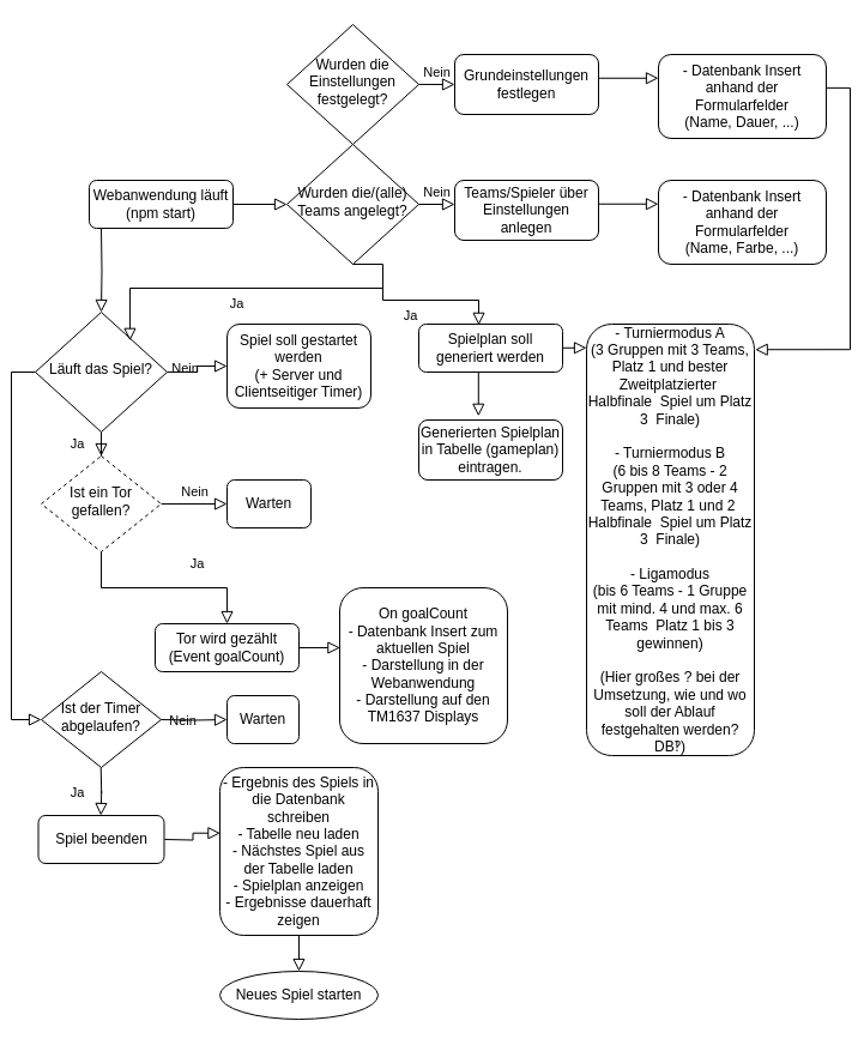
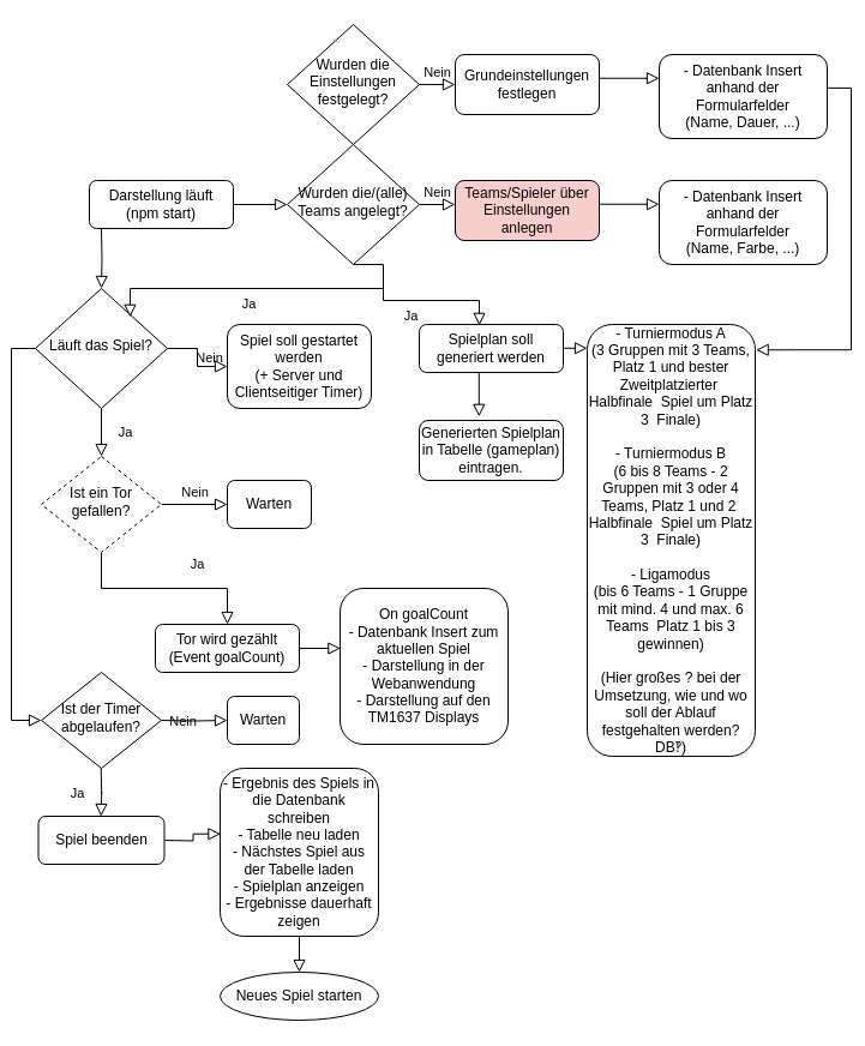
- <mxCell id="3" value="Webanwendung läuft&lt;br&gt;(npm start)" style="rounded=1;whiteSpace=wrap;html=1;fontSize=12;glass=0;strokeWidth=1;shadow=0;" parent="1" vertex="1"><mxGeometry x="65" y="150" width="120" height="40" as="geometry" /></mxCell>
+ <mxCell id="3" value="Darstellung läuft&lt;br&gt;(npm start)" style="rounded=1;whiteSpace=wrap;html=1;fontSize=12;glass=0;strokeWidth=1;shadow=0;" parent="1" vertex="1"><mxGeometry x="65" y="150" width="120" height="40" as="geometry" /></mxCell>
- <mxCell id="20" value="Teams/Spieler über Einstellungen anlegen" style="rounded=1;whiteSpace=wrap;html=1;fontSize=12;glass=0;strokeWidth=1;shadow=0;" vertex="1" parent="1"><mxGeometry x="370" y="150" width="120" height="50" as="geometry" /></mxCell>
+ <mxCell id="20" value="Teams/Spieler über Einstellungen anlegen" style="rounded=1;whiteSpace=wrap;html=1;fontSize=12;glass=0;strokeWidth=1;shadow=0;fillColor=#f8cecc;" vertex="1" parent="1"><mxGeometry x="370" y="150" width="120" height="50" as="geometry" /></mxCell>
- <mxCell id="6" value="Läuft das Spiel?" style="rhombus;whiteSpace=wrap;html=1;shadow=0;fontFamily=Helvetica;fontSize=12;align=center;strokeWidth=1;spacing=6;spacingTop=-4;" parent="1" vertex="1"><mxGeometry x="20" y="260" width="110" height="100" as="geometry" /></mxCell>
+ <mxCell id="6" value="Läuft das Spiel?" style="rhombus;whiteSpace=wrap;html=1;shadow=0;fontFamily=Helvetica;fontSize=12;align=center;strokeWidth=1;spacing=6;spacingTop=-4;" parent="1" vertex="1"><mxGeometry x="20" y="240" width="110" height="100" as="geometry" /></mxCell>
